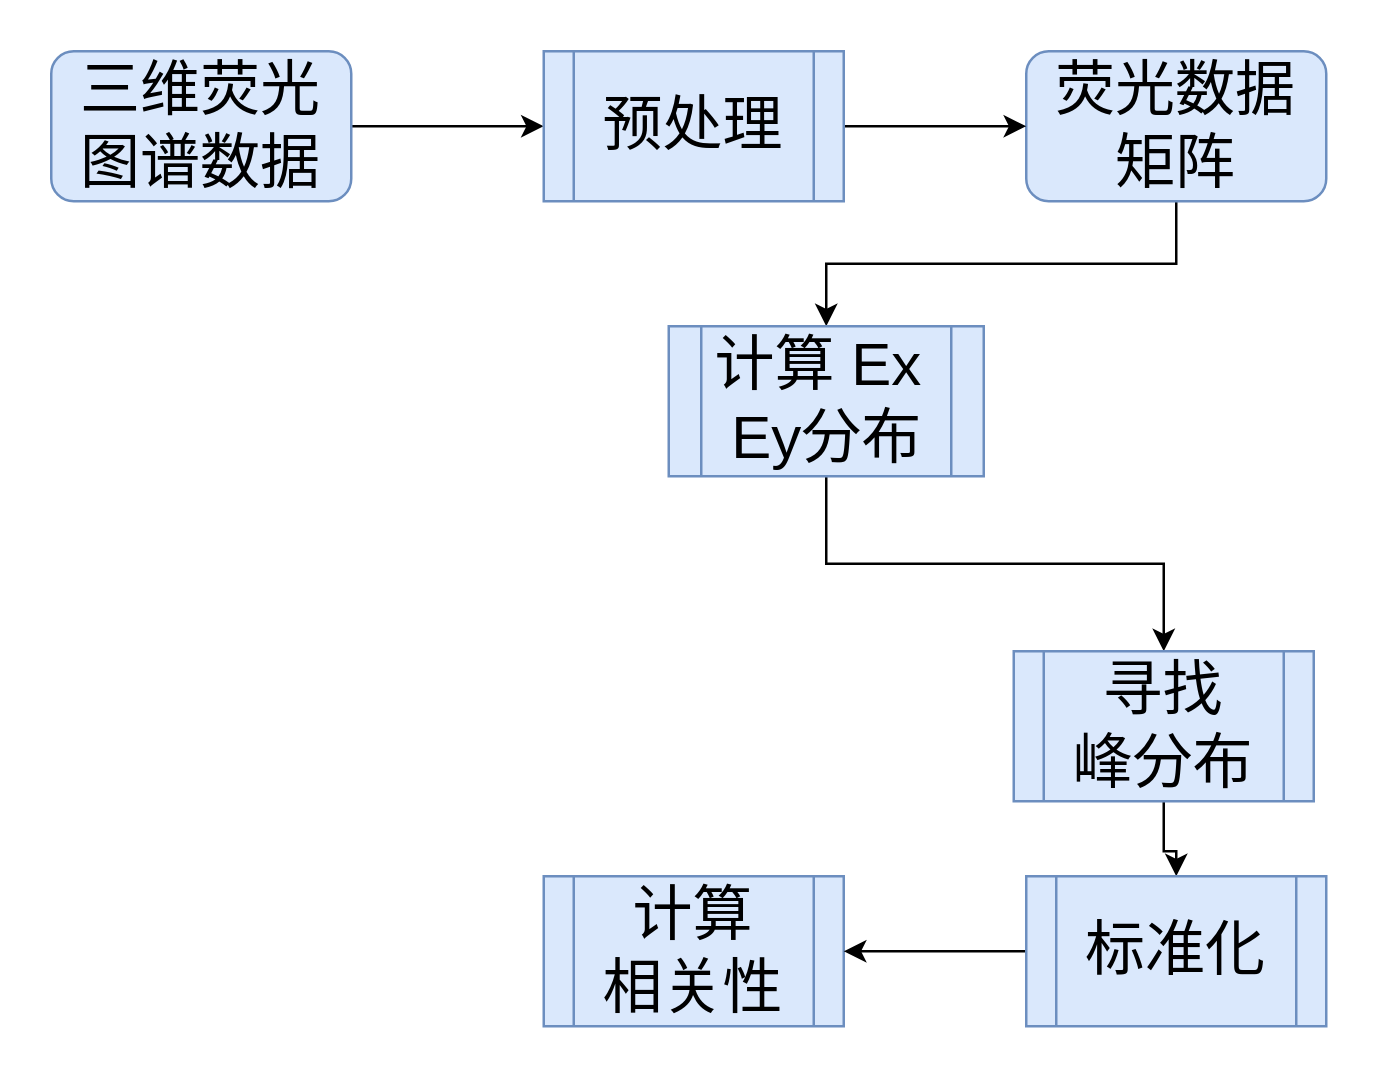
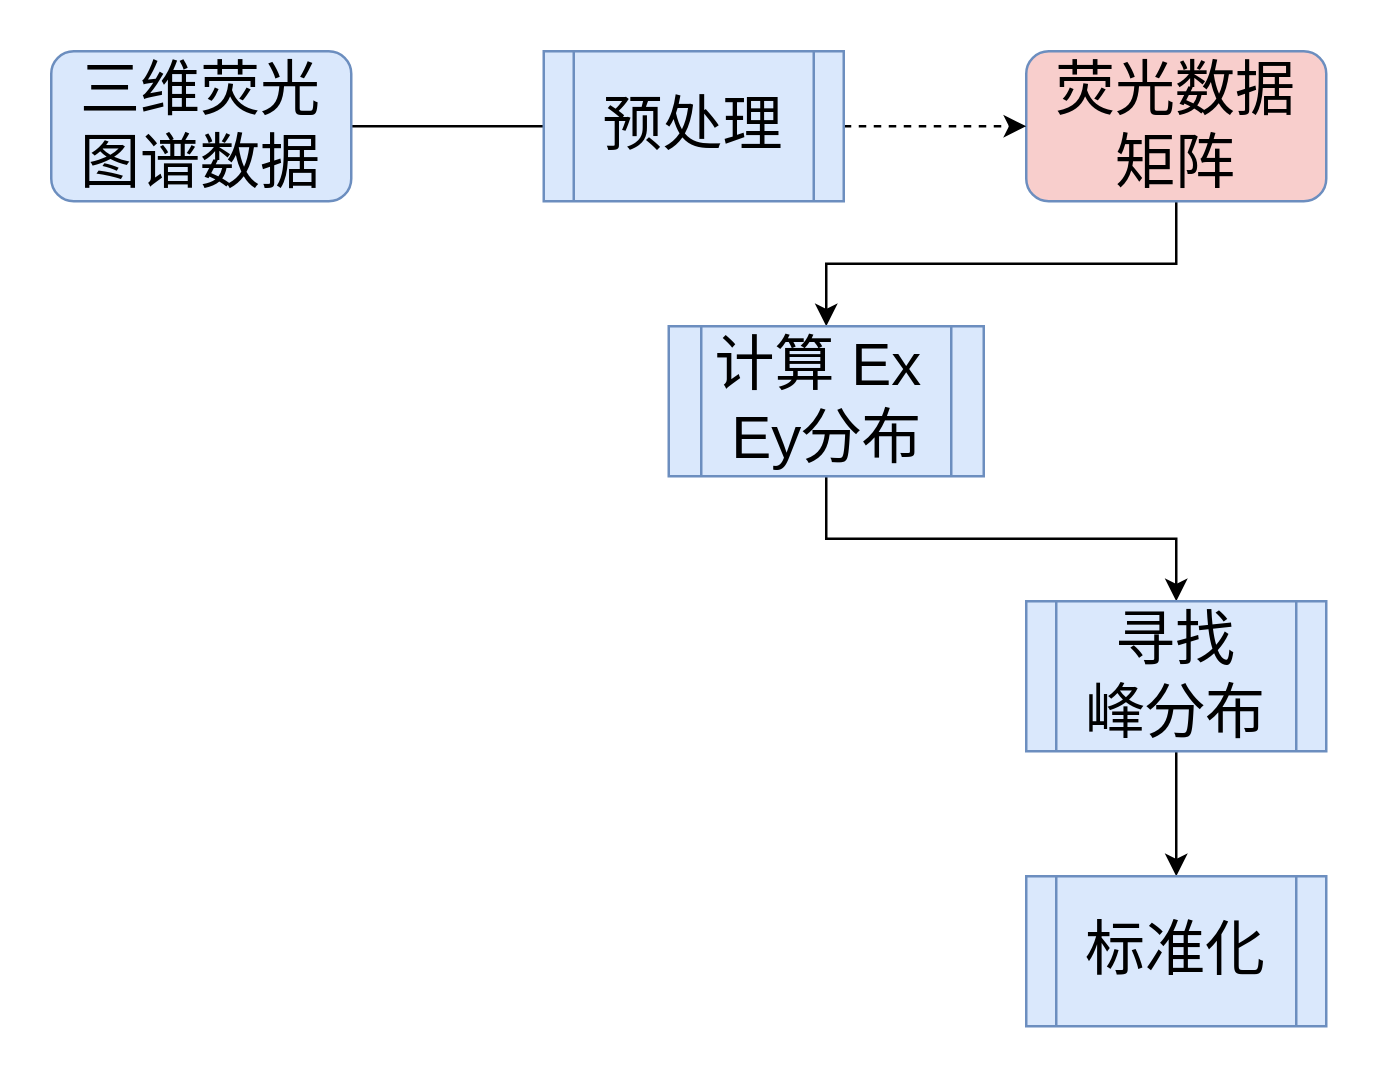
- <mxCell id="2" style="edgeStyle=orthogonalEdgeStyle;rounded=0;orthogonalLoop=1;jettySize=auto;html=1;exitX=1;exitY=0.5;exitDx=0;exitDy=0;entryX=0;entryY=0.5;entryDx=0;entryDy=0;" edge="1" parent="1" source="3" target="7"><mxGeometry relative="1" as="geometry" /></mxCell>
+ <mxCell id="2" style="edgeStyle=orthogonalEdgeStyle;rounded=0;orthogonalLoop=1;jettySize=auto;html=1;exitX=1;exitY=0.5;exitDx=0;exitDy=0;entryX=0;entryY=0.5;entryDx=0;entryDy=0;endArrow=none;" edge="1" parent="1" source="3" target="7"><mxGeometry relative="1" as="geometry" /></mxCell>
- <mxCell id="6" style="edgeStyle=orthogonalEdgeStyle;rounded=0;orthogonalLoop=1;jettySize=auto;html=1;exitX=1;exitY=0.5;exitDx=0;exitDy=0;entryX=0;entryY=0.5;entryDx=0;entryDy=0;" edge="1" parent="1" source="7" target="5"><mxGeometry relative="1" as="geometry" /></mxCell>
+ <mxCell id="6" style="edgeStyle=orthogonalEdgeStyle;rounded=0;orthogonalLoop=1;jettySize=auto;html=1;exitX=1;exitY=0.5;exitDx=0;exitDy=0;entryX=0;entryY=0.5;entryDx=0;entryDy=0;dashed=1;" edge="1" parent="1" source="7" target="5"><mxGeometry relative="1" as="geometry" /></mxCell>
- <mxCell id="5" value="&lt;font style=&quot;font-size: 24px&quot;&gt;荧光数据矩阵&lt;/font&gt;" style="rounded=1;whiteSpace=wrap;html=1;fillColor=#dae8fc;strokeColor=#6c8ebf;" vertex="1" parent="1"><mxGeometry x="410" y="20" width="120" height="60" as="geometry" /></mxCell>
+ <mxCell id="5" value="&lt;font style=&quot;font-size: 24px&quot;&gt;荧光数据矩阵&lt;/font&gt;" style="rounded=1;whiteSpace=wrap;html=1;fillColor=#f8cecc;strokeColor=#6c8ebf;" vertex="1" parent="1"><mxGeometry x="410" y="20" width="120" height="60" as="geometry" /></mxCell>
- <mxCell id="11" value="&lt;font style=&quot;font-size: 24px&quot;&gt;寻找&lt;br&gt;峰分布&lt;/font&gt;" style="shape=process;whiteSpace=wrap;html=1;backgroundOutline=1;fillColor=#dae8fc;strokeColor=#6c8ebf;" vertex="1" parent="1"><mxGeometry x="405" y="260" width="120" height="60" as="geometry" /></mxCell>
+ <mxCell id="11" value="&lt;font style=&quot;font-size: 24px&quot;&gt;寻找&lt;br&gt;峰分布&lt;/font&gt;" style="shape=process;whiteSpace=wrap;html=1;backgroundOutline=1;fillColor=#dae8fc;strokeColor=#6c8ebf;" vertex="1" parent="1"><mxGeometry x="410" y="240" width="120" height="60" as="geometry" /></mxCell>
- <mxCell id="12" value="&lt;font style=&quot;font-size: 24px&quot;&gt;计算&lt;br&gt;相关性&lt;br&gt;&lt;/font&gt;" style="shape=process;whiteSpace=wrap;html=1;backgroundOutline=1;fillColor=#dae8fc;strokeColor=#6c8ebf;" vertex="1" parent="1"><mxGeometry x="217" y="350" width="120" height="60" as="geometry" /></mxCell>
- <mxCell id="13" style="edgeStyle=orthogonalEdgeStyle;rounded=0;orthogonalLoop=1;jettySize=auto;html=1;exitX=0;exitY=0.5;exitDx=0;exitDy=0;entryX=1;entryY=0.5;entryDx=0;entryDy=0;" edge="1" parent="1" source="14" target="12"><mxGeometry relative="1" as="geometry" /></mxCell>
